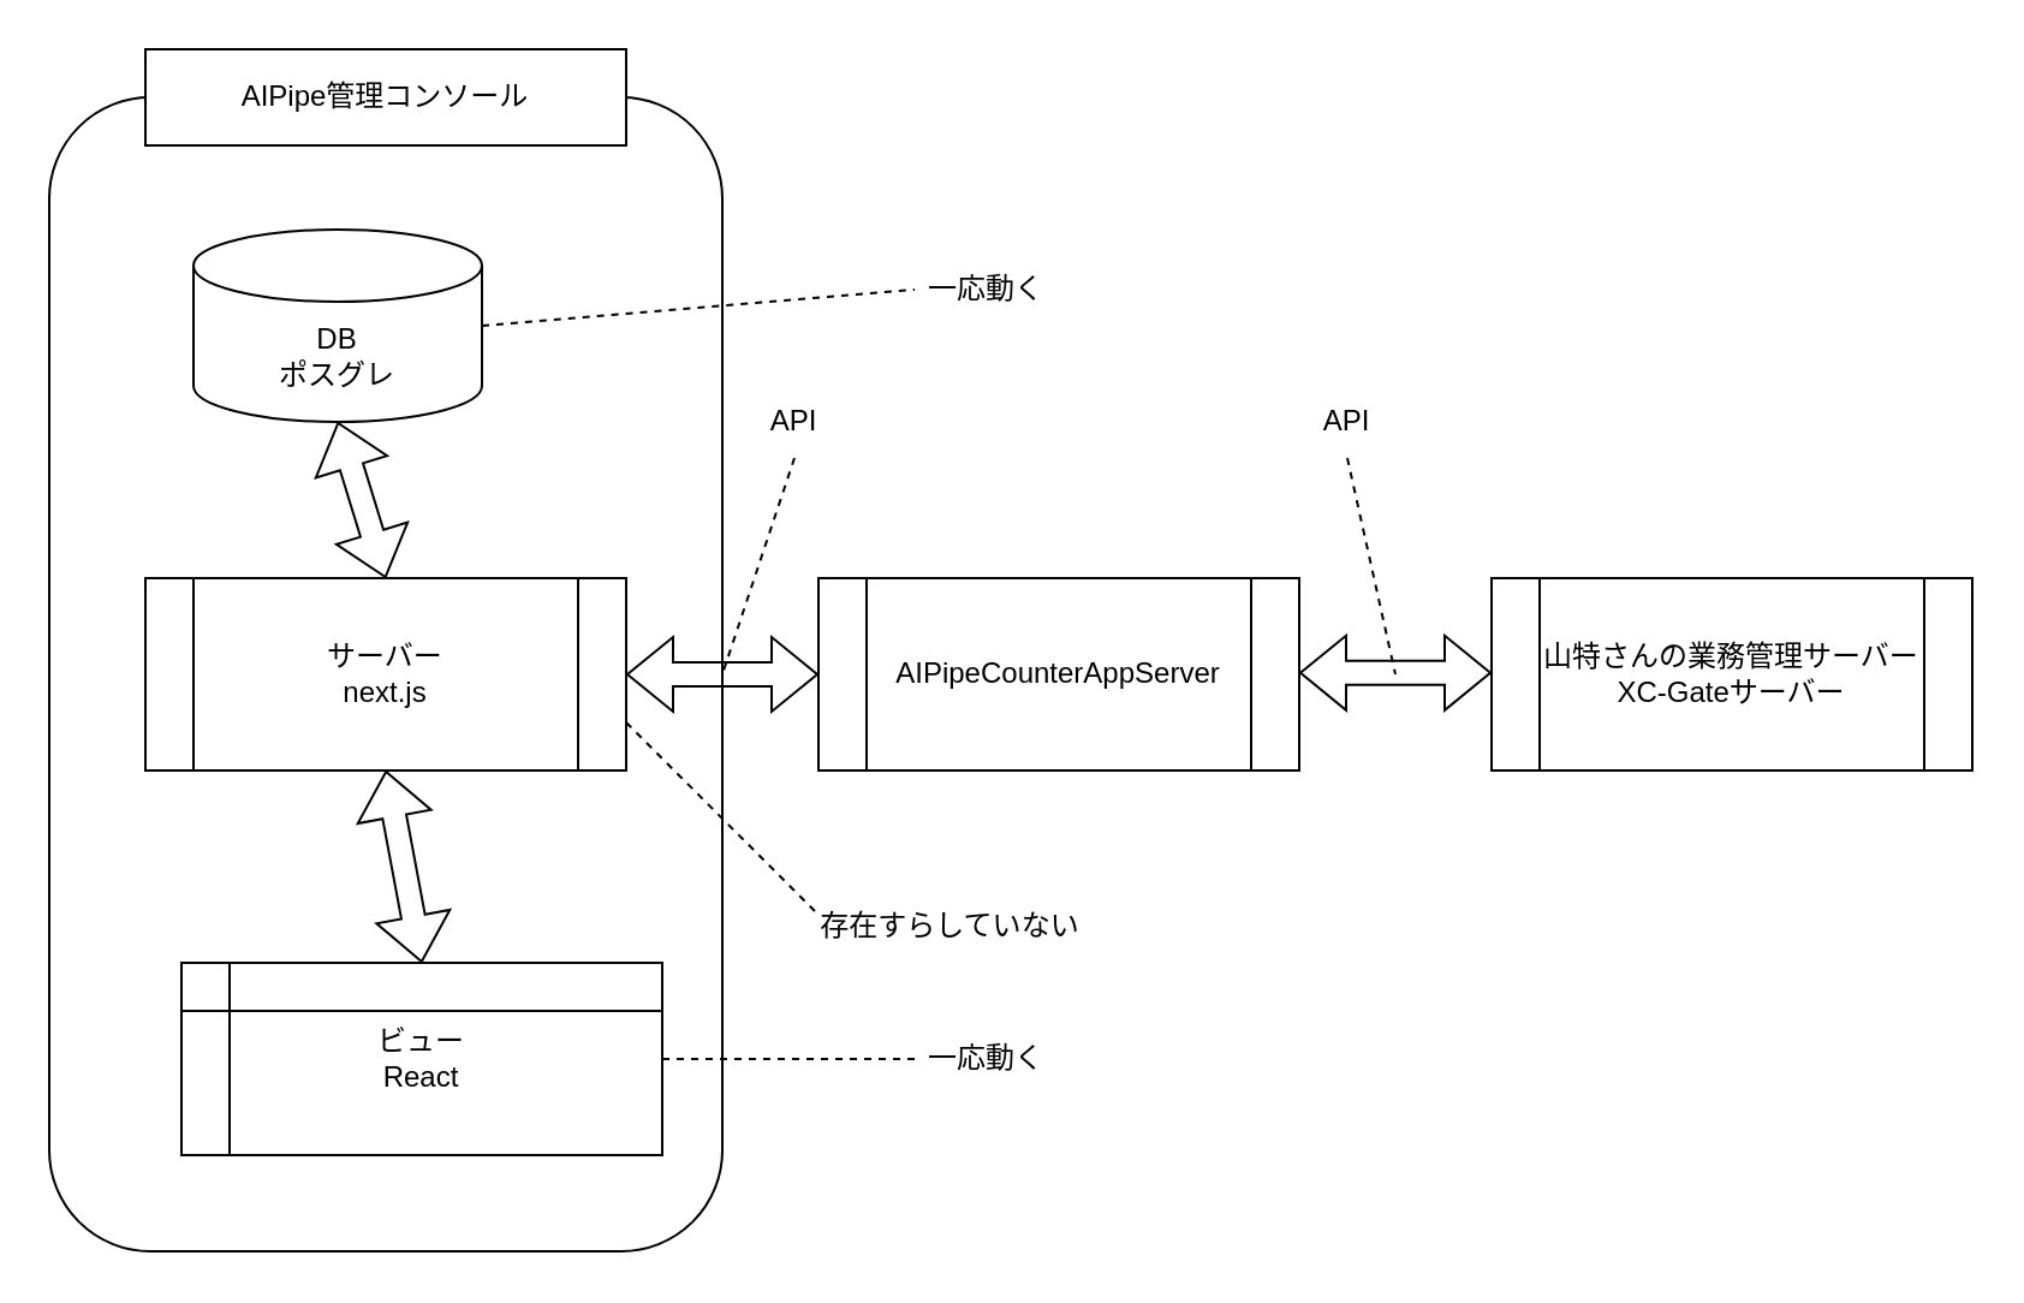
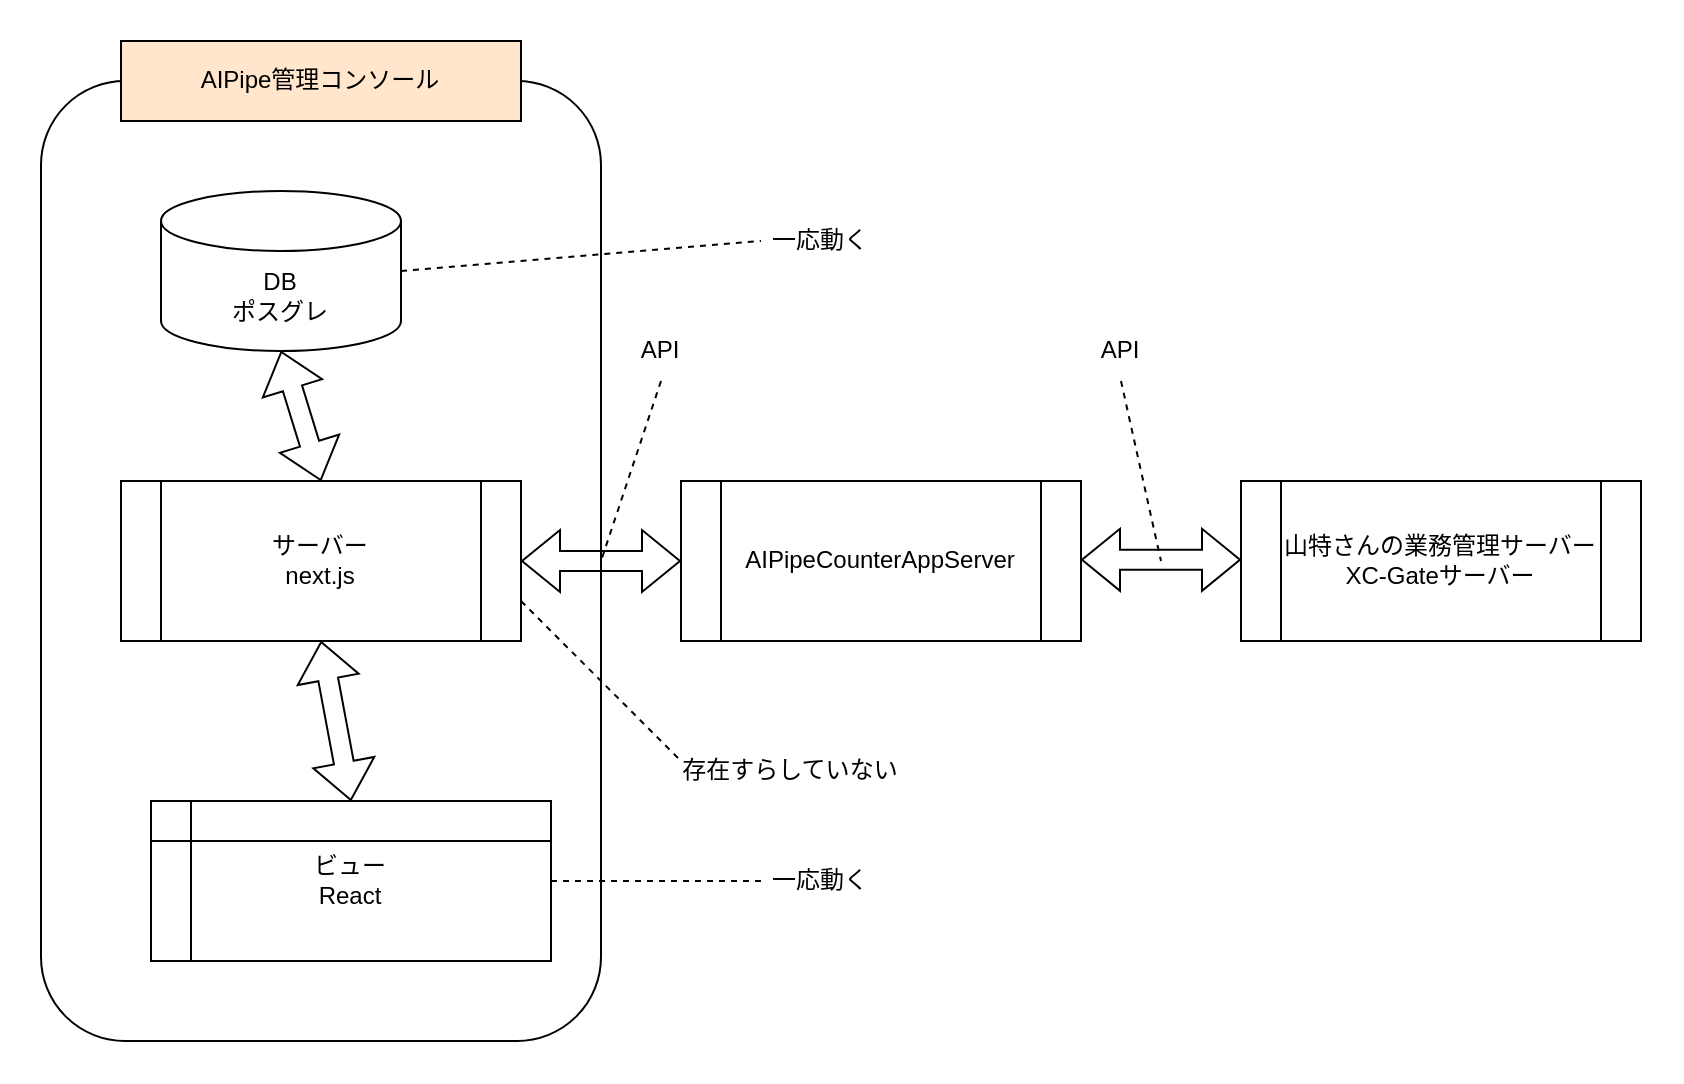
- <mxCell id="14" value="AIPipe管理コンソール" style="rounded=0;whiteSpace=wrap;html=1;" vertex="1" parent="1"><mxGeometry x="60" y="20" width="200" height="40" as="geometry" /></mxCell>
+ <mxCell id="14" value="AIPipe管理コンソール" style="rounded=0;whiteSpace=wrap;html=1;fillColor=#ffe6cc;" vertex="1" parent="1"><mxGeometry x="60" y="20" width="200" height="40" as="geometry" /></mxCell>
